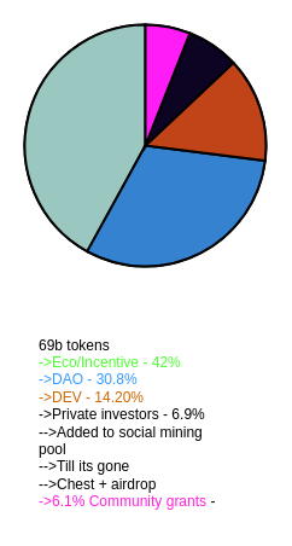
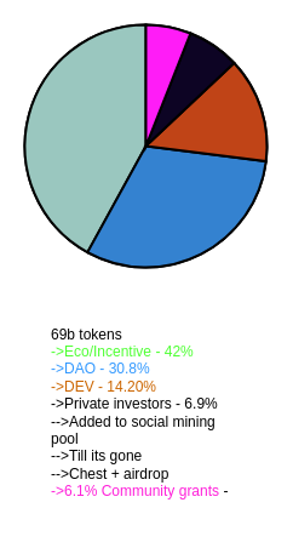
- <mxCell id="3" value="&lt;div&gt;69b tokens&lt;/div&gt;&lt;div&gt;&lt;font color=&quot;#4eff33&quot;&gt;-&amp;gt;Eco/Incentive - 42%&lt;/font&gt;&lt;/div&gt;&lt;div&gt;&lt;font color=&quot;#3399ff&quot;&gt;-&amp;gt;DAO - 30.8%&lt;/font&gt;&lt;/div&gt;&lt;div&gt;&lt;font color=&quot;#cc6600&quot;&gt;-&amp;gt;DEV - 14.20%&lt;/font&gt;&lt;/div&gt;&lt;div&gt;-&amp;gt;Private investors - 6.9%&lt;/div&gt;&lt;div&gt;--&amp;gt;Added to social mining pool&lt;/div&gt;&lt;div&gt;--&amp;gt;Till its gone&lt;/div&gt;&lt;div&gt;--&amp;gt;Chest + airdrop&lt;/div&gt;&lt;div&gt;&lt;font color=&quot;#ff21da&quot;&gt;-&amp;gt;6.1% Community grants &lt;/font&gt;-&amp;nbsp;&lt;/div&gt;" style="text;html=1;strokeColor=none;fillColor=none;align=left;verticalAlign=middle;whiteSpace=wrap;rounded=0;" parent="1" vertex="1"><mxGeometry x="30" y="260" width="160" height="180" as="geometry" /></mxCell>
+ <mxCell id="3" value="&lt;div&gt;69b tokens&lt;/div&gt;&lt;div&gt;&lt;font color=&quot;#4eff33&quot;&gt;-&amp;gt;Eco/Incentive - 42%&lt;/font&gt;&lt;/div&gt;&lt;div&gt;&lt;font color=&quot;#3399ff&quot;&gt;-&amp;gt;DAO - 30.8%&lt;/font&gt;&lt;/div&gt;&lt;div&gt;&lt;font color=&quot;#cc6600&quot;&gt;-&amp;gt;DEV - 14.20%&lt;/font&gt;&lt;/div&gt;&lt;div&gt;-&amp;gt;Private investors - 6.9%&lt;/div&gt;&lt;div&gt;--&amp;gt;Added to social mining pool&lt;/div&gt;&lt;div&gt;--&amp;gt;Till its gone&lt;/div&gt;&lt;div&gt;--&amp;gt;Chest + airdrop&lt;/div&gt;&lt;div&gt;&lt;font color=&quot;#ff21da&quot;&gt;-&amp;gt;6.1% Community grants &lt;/font&gt;-&amp;nbsp;&lt;/div&gt;" style="text;html=1;strokeColor=none;fillColor=none;align=left;verticalAlign=middle;whiteSpace=wrap;rounded=0;" parent="1" vertex="1"><mxGeometry x="40" y="250" width="160" height="180" as="geometry" /></mxCell>
